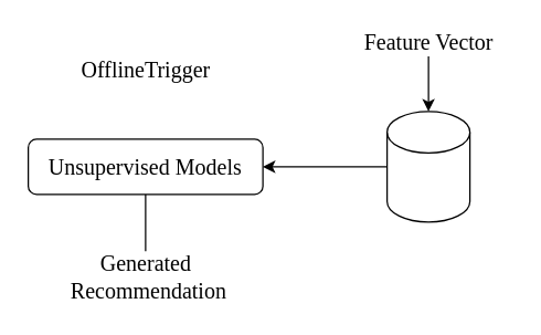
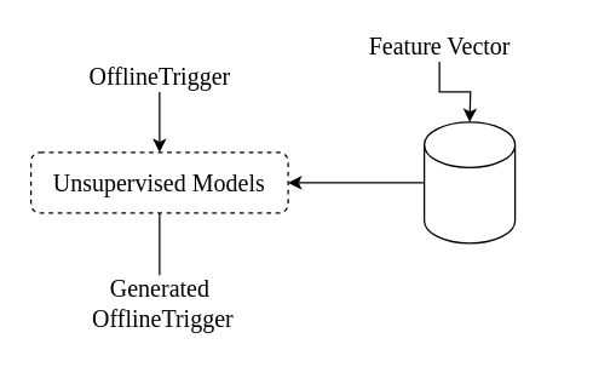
- <mxCell id="8" value="Feature Vector" style="text;html=1;align=center;verticalAlign=middle;resizable=0;points=[];autosize=1;fontSize=16;fontFamily=Ubuntu;fontColor=#000000;" vertex="1" parent="1"><mxGeometry x="250" y="20" width="120" height="20" as="geometry" /></mxCell>
+ <mxCell id="8" value="Feature Vector" style="text;html=1;align=center;verticalAlign=middle;resizable=0;points=[];autosize=1;fontSize=16;fontFamily=Ubuntu;fontColor=#000000;" vertex="1" parent="1"><mxGeometry x="230" y="20" width="120" height="20" as="geometry" /></mxCell>
+ <mxCell id="4" style="edgeStyle=orthogonalEdgeStyle;rounded=0;orthogonalLoop=1;jettySize=auto;html=1;entryX=0.5;entryY=0;entryDx=0;entryDy=0;" edge="1" parent="1" source="5" target="3"><mxGeometry relative="1" as="geometry" /></mxCell>
- <mxCell id="3" value="Unsupervised Models" style="rounded=1;whiteSpace=wrap;html=1;strokeColor=#000000;strokeWidth=1;fontFamily=Ubuntu;fontSource=https%3A%2F%2Ffonts.googleapis.com%2Fcss%3Ffamily%3DUbuntu;fontSize=16;fontColor=#000000;fillColor=none;" vertex="1" parent="1"><mxGeometry x="20" y="100" width="170" height="40" as="geometry" /></mxCell>
+ <mxCell id="3" value="Unsupervised Models" style="rounded=1;whiteSpace=wrap;html=1;strokeColor=#000000;strokeWidth=1;fontFamily=Ubuntu;fontSource=https%3A%2F%2Ffonts.googleapis.com%2Fcss%3Ffamily%3DUbuntu;fontSize=16;fontColor=#000000;fillColor=none;dashed=1;" vertex="1" parent="1"><mxGeometry x="20" y="100" width="170" height="40" as="geometry" /></mxCell>
- <mxCell id="6" value="Generated&lt;br&gt;&amp;nbsp;Recommendation" style="text;html=1;align=center;verticalAlign=middle;resizable=0;points=[];autosize=1;fontSize=16;fontFamily=Ubuntu;fontColor=#000000;" vertex="1" parent="1"><mxGeometry x="30" y="180" width="150" height="40" as="geometry" /></mxCell>
+ <mxCell id="6" value="Generated&lt;br&gt;&amp;nbsp;OfflineTrigger" style="text;html=1;align=center;verticalAlign=middle;resizable=0;points=[];autosize=1;fontSize=16;fontFamily=Ubuntu;fontColor=#000000;" vertex="1" parent="1"><mxGeometry x="30" y="180" width="150" height="40" as="geometry" /></mxCell>
